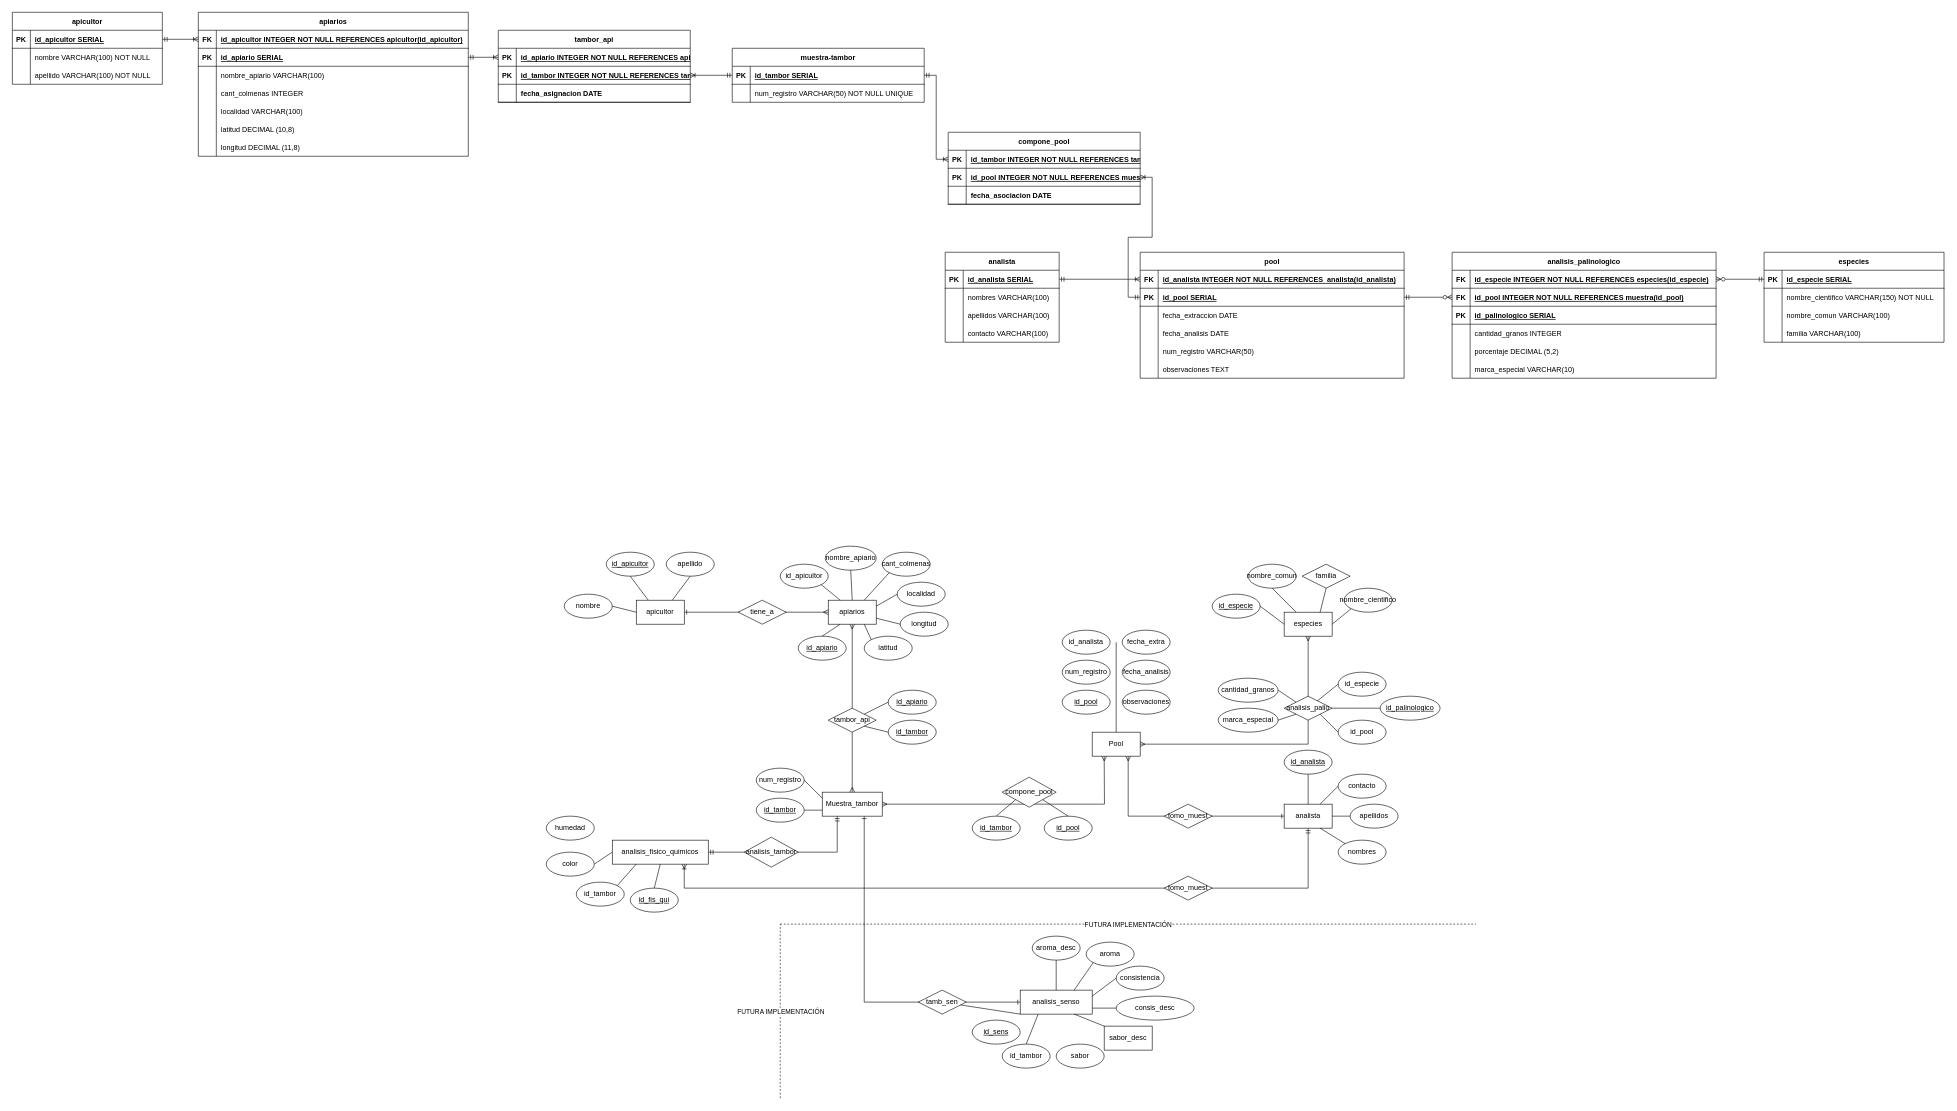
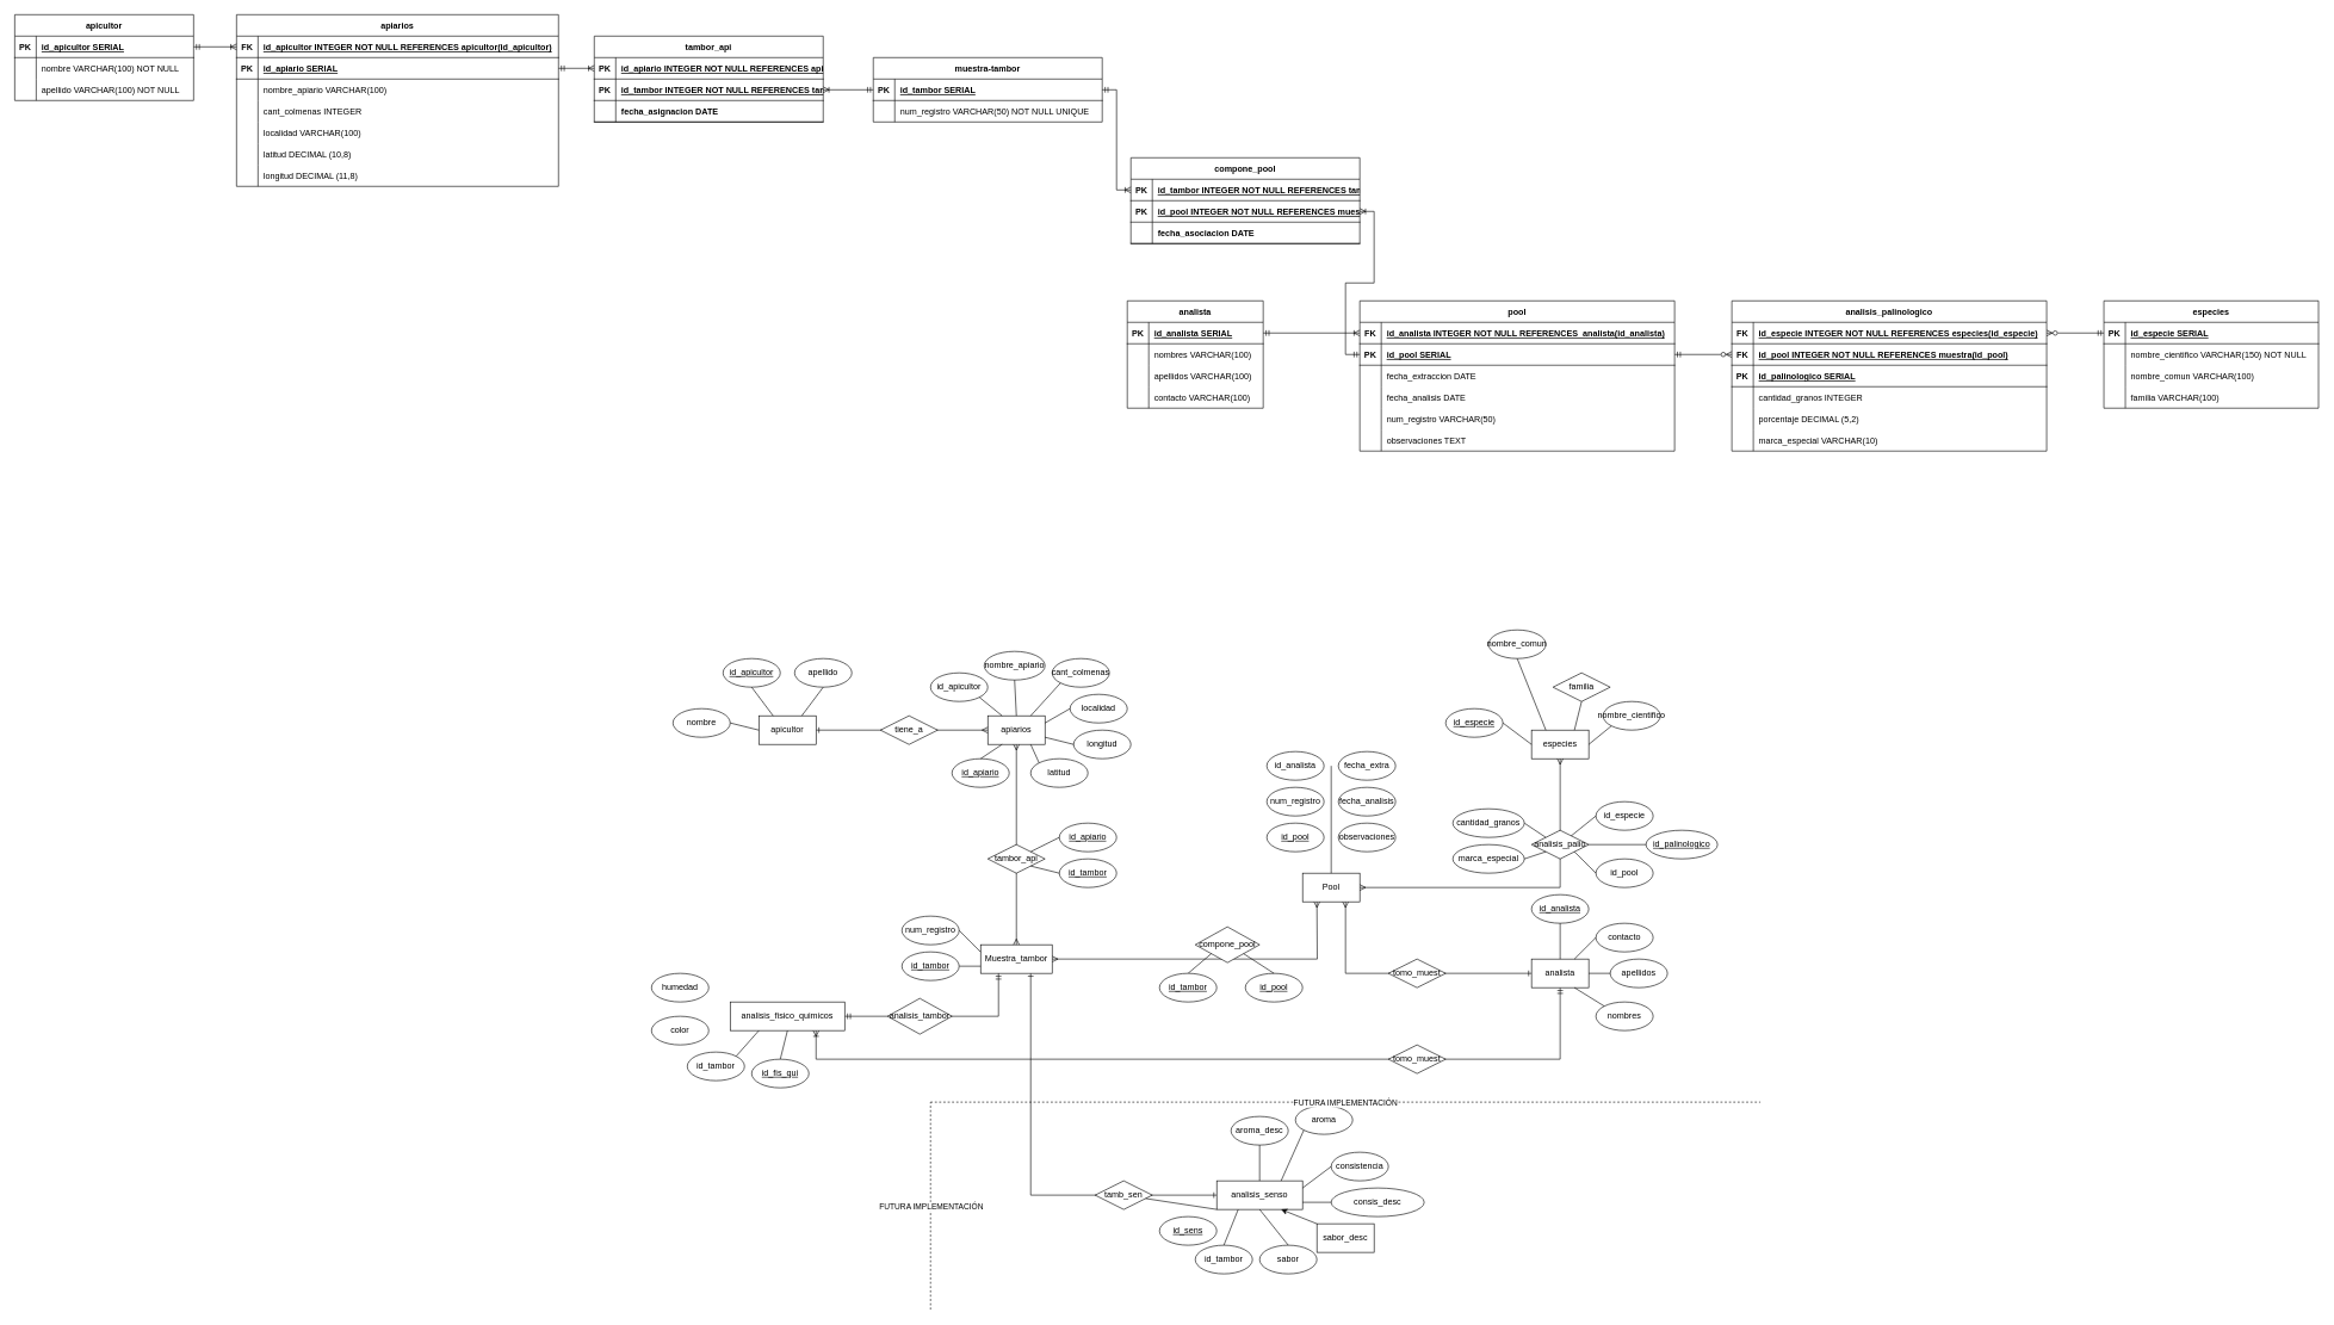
- <mxCell id="9" value="nombre_comun" style="ellipse;whiteSpace=wrap;html=1;align=center;" parent="1" vertex="1"><mxGeometry x="2080" y="940" width="80" height="40" as="geometry" /></mxCell>
+ <mxCell id="9" value="nombre_comun" style="ellipse;whiteSpace=wrap;html=1;align=center;" parent="1" vertex="1"><mxGeometry x="2080" y="880" width="80" height="40" as="geometry" /></mxCell>
- <mxCell id="35" value="" style="endArrow=none;html=1;rounded=0;entryX=1;entryY=0.5;entryDx=0;entryDy=0;exitX=0;exitY=0.5;exitDx=0;exitDy=0;" parent="1" source="239" target="54" edge="1"><mxGeometry relative="1" as="geometry"><mxPoint x="1140" y="1440" as="sourcePoint" /><mxPoint x="1820" y="1510" as="targetPoint" /></mxGeometry></mxCell>
- <mxCell id="52" value="aroma" style="ellipse;whiteSpace=wrap;html=1;align=center;" parent="1" vertex="1"><mxGeometry x="1810" y="1570" width="80" height="40" as="geometry" /></mxCell>
+ <mxCell id="52" value="aroma" style="ellipse;whiteSpace=wrap;html=1;align=center;" parent="1" vertex="1"><mxGeometry x="1810" y="1545" width="80" height="40" as="geometry" /></mxCell>
- <mxCell id="57" value="" style="endArrow=none;html=1;rounded=0;exitX=0;exitY=0;exitDx=0;exitDy=0;entryX=0.75;entryY=1;entryDx=0;entryDy=0;" parent="1" source="50" target="45" edge="1"><mxGeometry relative="1" as="geometry"><mxPoint x="1810" y="1736" as="sourcePoint" /><mxPoint x="1852" y="1700" as="targetPoint" /></mxGeometry></mxCell>
+ <mxCell id="57" value="" style="endArrow=classic;html=1;rounded=0;exitX=0;exitY=0;exitDx=0;exitDy=0;entryX=0.75;entryY=1;entryDx=0;entryDy=0;" parent="1" source="50" target="45" edge="1"><mxGeometry relative="1" as="geometry"><mxPoint x="1810" y="1736" as="sourcePoint" /><mxPoint x="1852" y="1700" as="targetPoint" /></mxGeometry></mxCell>
+ <mxCell id="58" value="" style="endArrow=none;html=1;rounded=0;exitX=0.5;exitY=0;exitDx=0;exitDy=0;entryX=0.5;entryY=1;entryDx=0;entryDy=0;" parent="1" source="51" target="45" edge="1"><mxGeometry relative="1" as="geometry"><mxPoint x="1790" y="1756" as="sourcePoint" /><mxPoint x="1832" y="1720" as="targetPoint" /></mxGeometry></mxCell>
